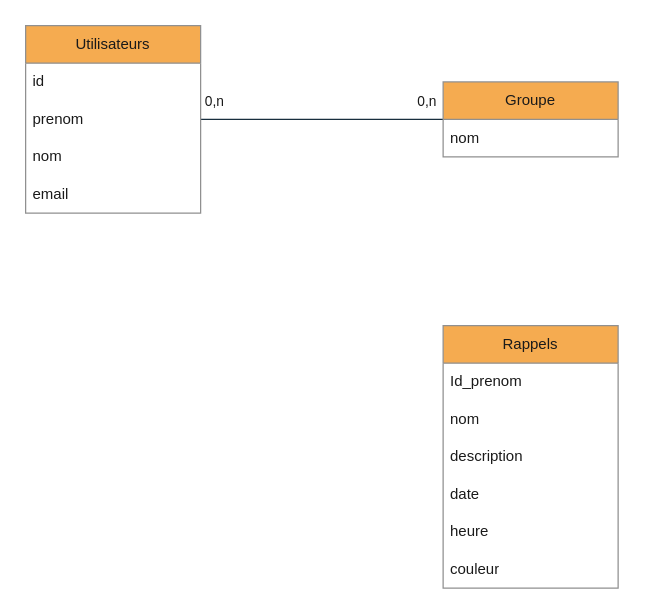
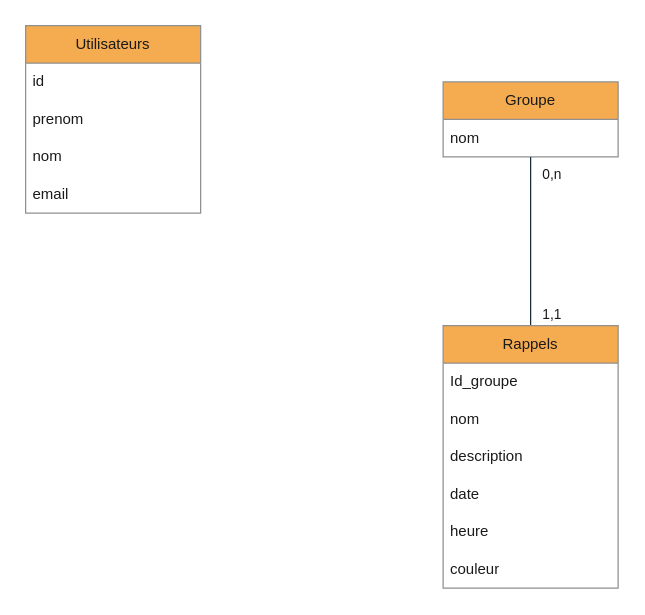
- <mxCell id="2" style="edgeStyle=orthogonalEdgeStyle;rounded=0;orthogonalLoop=1;jettySize=auto;html=1;strokeColor=#182E3E;fontColor=#1A1A1A;endArrow=none;endFill=0;" edge="1" parent="1" source="5" target="10"><mxGeometry relative="1" as="geometry" /></mxCell>
- <mxCell id="3" value="0,n" style="edgeLabel;html=1;align=center;verticalAlign=middle;resizable=0;points=[];fontSize=11;fontFamily=Helvetica;fontColor=#1A1A1A;" vertex="1" connectable="0" parent="2"><mxGeometry x="0.73" y="-1" relative="1" as="geometry"><mxPoint x="12" y="-16" as="offset" /></mxGeometry></mxCell>
- <mxCell id="4" value="0,n" style="edgeLabel;html=1;align=center;verticalAlign=middle;resizable=0;points=[];fontSize=11;fontFamily=Helvetica;fontColor=#1A1A1A;" vertex="1" connectable="0" parent="2"><mxGeometry x="-0.827" y="1" relative="1" as="geometry"><mxPoint x="-7" y="-14" as="offset" /></mxGeometry></mxCell>
+ <mxCell id="12" style="edgeStyle=orthogonalEdgeStyle;rounded=0;orthogonalLoop=1;jettySize=auto;html=1;strokeColor=#182E3E;fontColor=#1A1A1A;endArrow=none;endFill=0;" edge="1" parent="1" source="15" target="10"><mxGeometry relative="1" as="geometry" /></mxCell>
+ <mxCell id="13" value="1,1" style="edgeLabel;html=1;align=center;verticalAlign=middle;resizable=0;points=[];fontSize=11;fontFamily=Helvetica;fontColor=#1A1A1A;" vertex="1" connectable="0" parent="12"><mxGeometry x="-0.722" y="-4" relative="1" as="geometry"><mxPoint x="12" y="9" as="offset" /></mxGeometry></mxCell>
+ <mxCell id="14" value="0,n" style="edgeLabel;html=1;align=center;verticalAlign=middle;resizable=0;points=[];fontSize=11;fontFamily=Helvetica;fontColor=#1A1A1A;" vertex="1" connectable="0" parent="12"><mxGeometry x="0.804" y="-1" relative="1" as="geometry"><mxPoint x="15" as="offset" /></mxGeometry></mxCell>
- <mxCell id="16" value="Id_prenom" style="text;strokeColor=none;fillColor=none;align=left;verticalAlign=middle;spacingLeft=4;spacingRight=4;overflow=hidden;points=[[0,0.5],[1,0.5]];portConstraint=eastwest;rotatable=0;whiteSpace=wrap;html=1;labelBackgroundColor=none;fontColor=#1A1A1A;" vertex="1" parent="15"><mxGeometry y="30" width="140" height="30" as="geometry" /></mxCell>
+ <mxCell id="16" value="Id_groupe" style="text;strokeColor=none;fillColor=none;align=left;verticalAlign=middle;spacingLeft=4;spacingRight=4;overflow=hidden;points=[[0,0.5],[1,0.5]];portConstraint=eastwest;rotatable=0;whiteSpace=wrap;html=1;labelBackgroundColor=none;fontColor=#1A1A1A;" vertex="1" parent="15"><mxGeometry y="30" width="140" height="30" as="geometry" /></mxCell>
